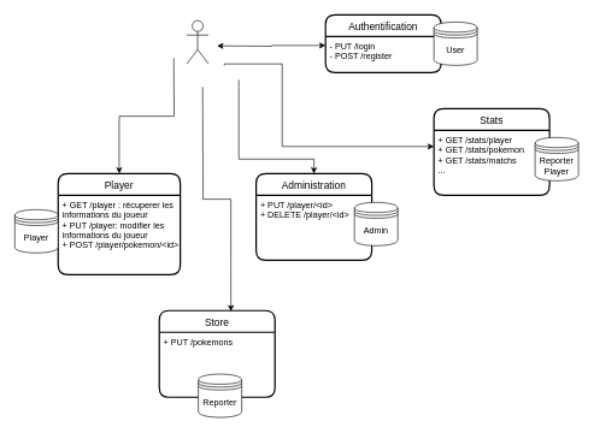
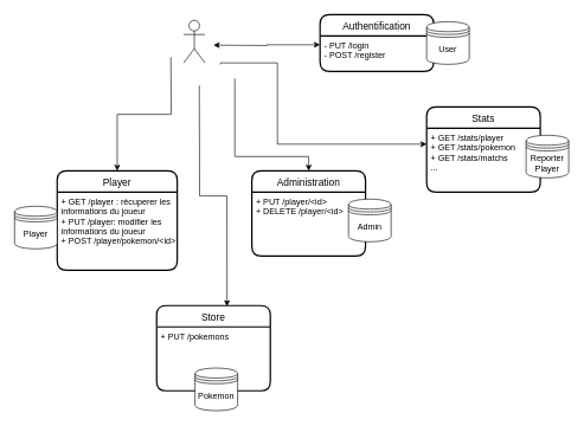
- <mxCell id="23" value="&lt;div&gt;Reporter&lt;/div&gt;" style="shape=datastore;whiteSpace=wrap;html=1;" vertex="1" parent="1"><mxGeometry x="274" y="518" width="60" height="60" as="geometry" /></mxCell>
+ <mxCell id="23" value="&lt;div&gt;Pokemon&lt;/div&gt;" style="shape=datastore;whiteSpace=wrap;html=1;" vertex="1" parent="1"><mxGeometry x="274" y="518" width="60" height="60" as="geometry" /></mxCell>
